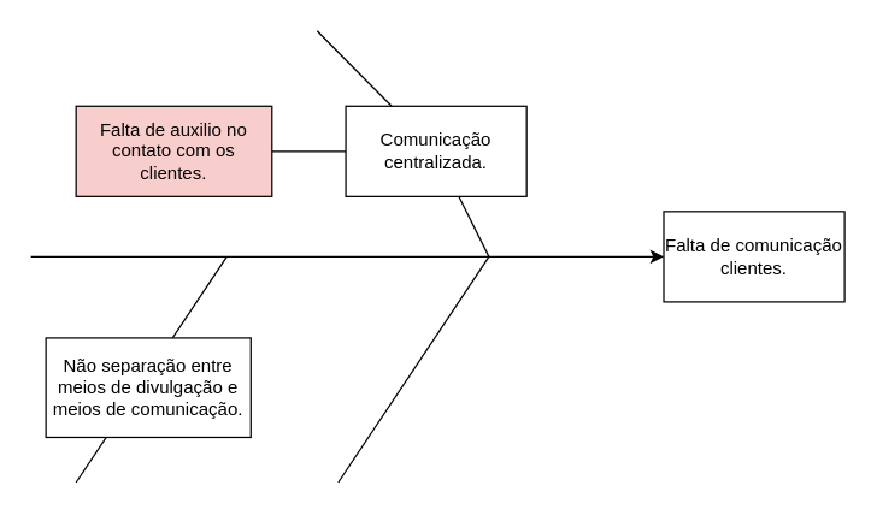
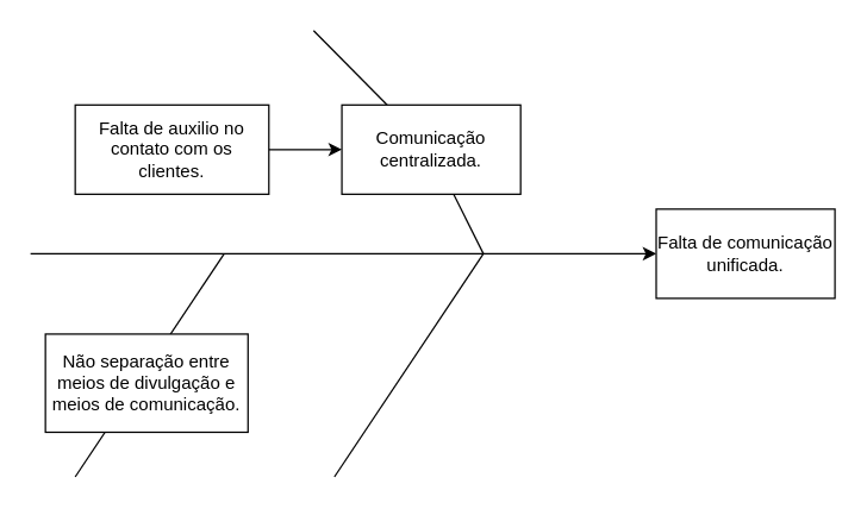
- <mxCell id="4" value="&lt;span&gt;Falta de auxilio no contato com os clientes.&lt;/span&gt;" style="rounded=0;whiteSpace=wrap;html=1;fillColor=#f8cecc;" parent="1" vertex="1"><mxGeometry x="50" y="70" width="130" height="60" as="geometry" /></mxCell>
+ <mxCell id="4" value="&lt;span&gt;Falta de auxilio no contato com os clientes.&lt;/span&gt;" style="rounded=0;whiteSpace=wrap;html=1;" parent="1" vertex="1"><mxGeometry x="50" y="70" width="130" height="60" as="geometry" /></mxCell>
- <mxCell id="3" style="edgeStyle=orthogonalEdgeStyle;rounded=0;orthogonalLoop=1;jettySize=auto;html=1;exitX=1;exitY=0.5;exitDx=0;exitDy=0;endArrow=none;" parent="1" source="4" target="7" edge="1"><mxGeometry relative="1" as="geometry" /></mxCell>
+ <mxCell id="3" style="edgeStyle=orthogonalEdgeStyle;rounded=0;orthogonalLoop=1;jettySize=auto;html=1;exitX=1;exitY=0.5;exitDx=0;exitDy=0;" parent="1" source="4" target="7" edge="1"><mxGeometry relative="1" as="geometry" /></mxCell>
- <mxCell id="9" value="&lt;span&gt;Falta de comunicação clientes.&lt;/span&gt;" style="rounded=0;whiteSpace=wrap;html=1;align=center;" parent="1" vertex="1"><mxGeometry x="440" y="140" width="120" height="60" as="geometry" /></mxCell>
+ <mxCell id="9" value="&lt;span&gt;Falta de comunicação unificada.&lt;/span&gt;" style="rounded=0;whiteSpace=wrap;html=1;align=center;" parent="1" vertex="1"><mxGeometry x="440" y="140" width="120" height="60" as="geometry" /></mxCell>
